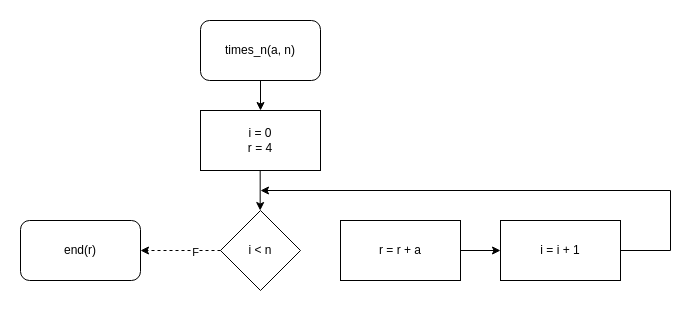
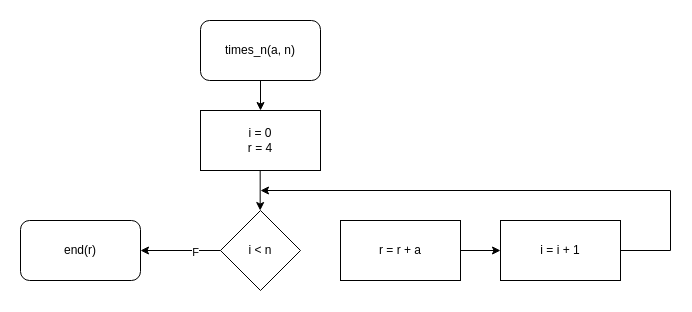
- <mxCell id="7" style="edgeStyle=orthogonalEdgeStyle;rounded=0;orthogonalLoop=1;jettySize=auto;html=1;entryX=1;entryY=0.5;entryDx=0;entryDy=0;dashed=1;" edge="1" parent="1" source="9" target="6"><mxGeometry relative="1" as="geometry" /></mxCell>
+ <mxCell id="7" style="edgeStyle=orthogonalEdgeStyle;rounded=0;orthogonalLoop=1;jettySize=auto;html=1;entryX=1;entryY=0.5;entryDx=0;entryDy=0;" edge="1" parent="1" source="9" target="6"><mxGeometry relative="1" as="geometry" /></mxCell>
